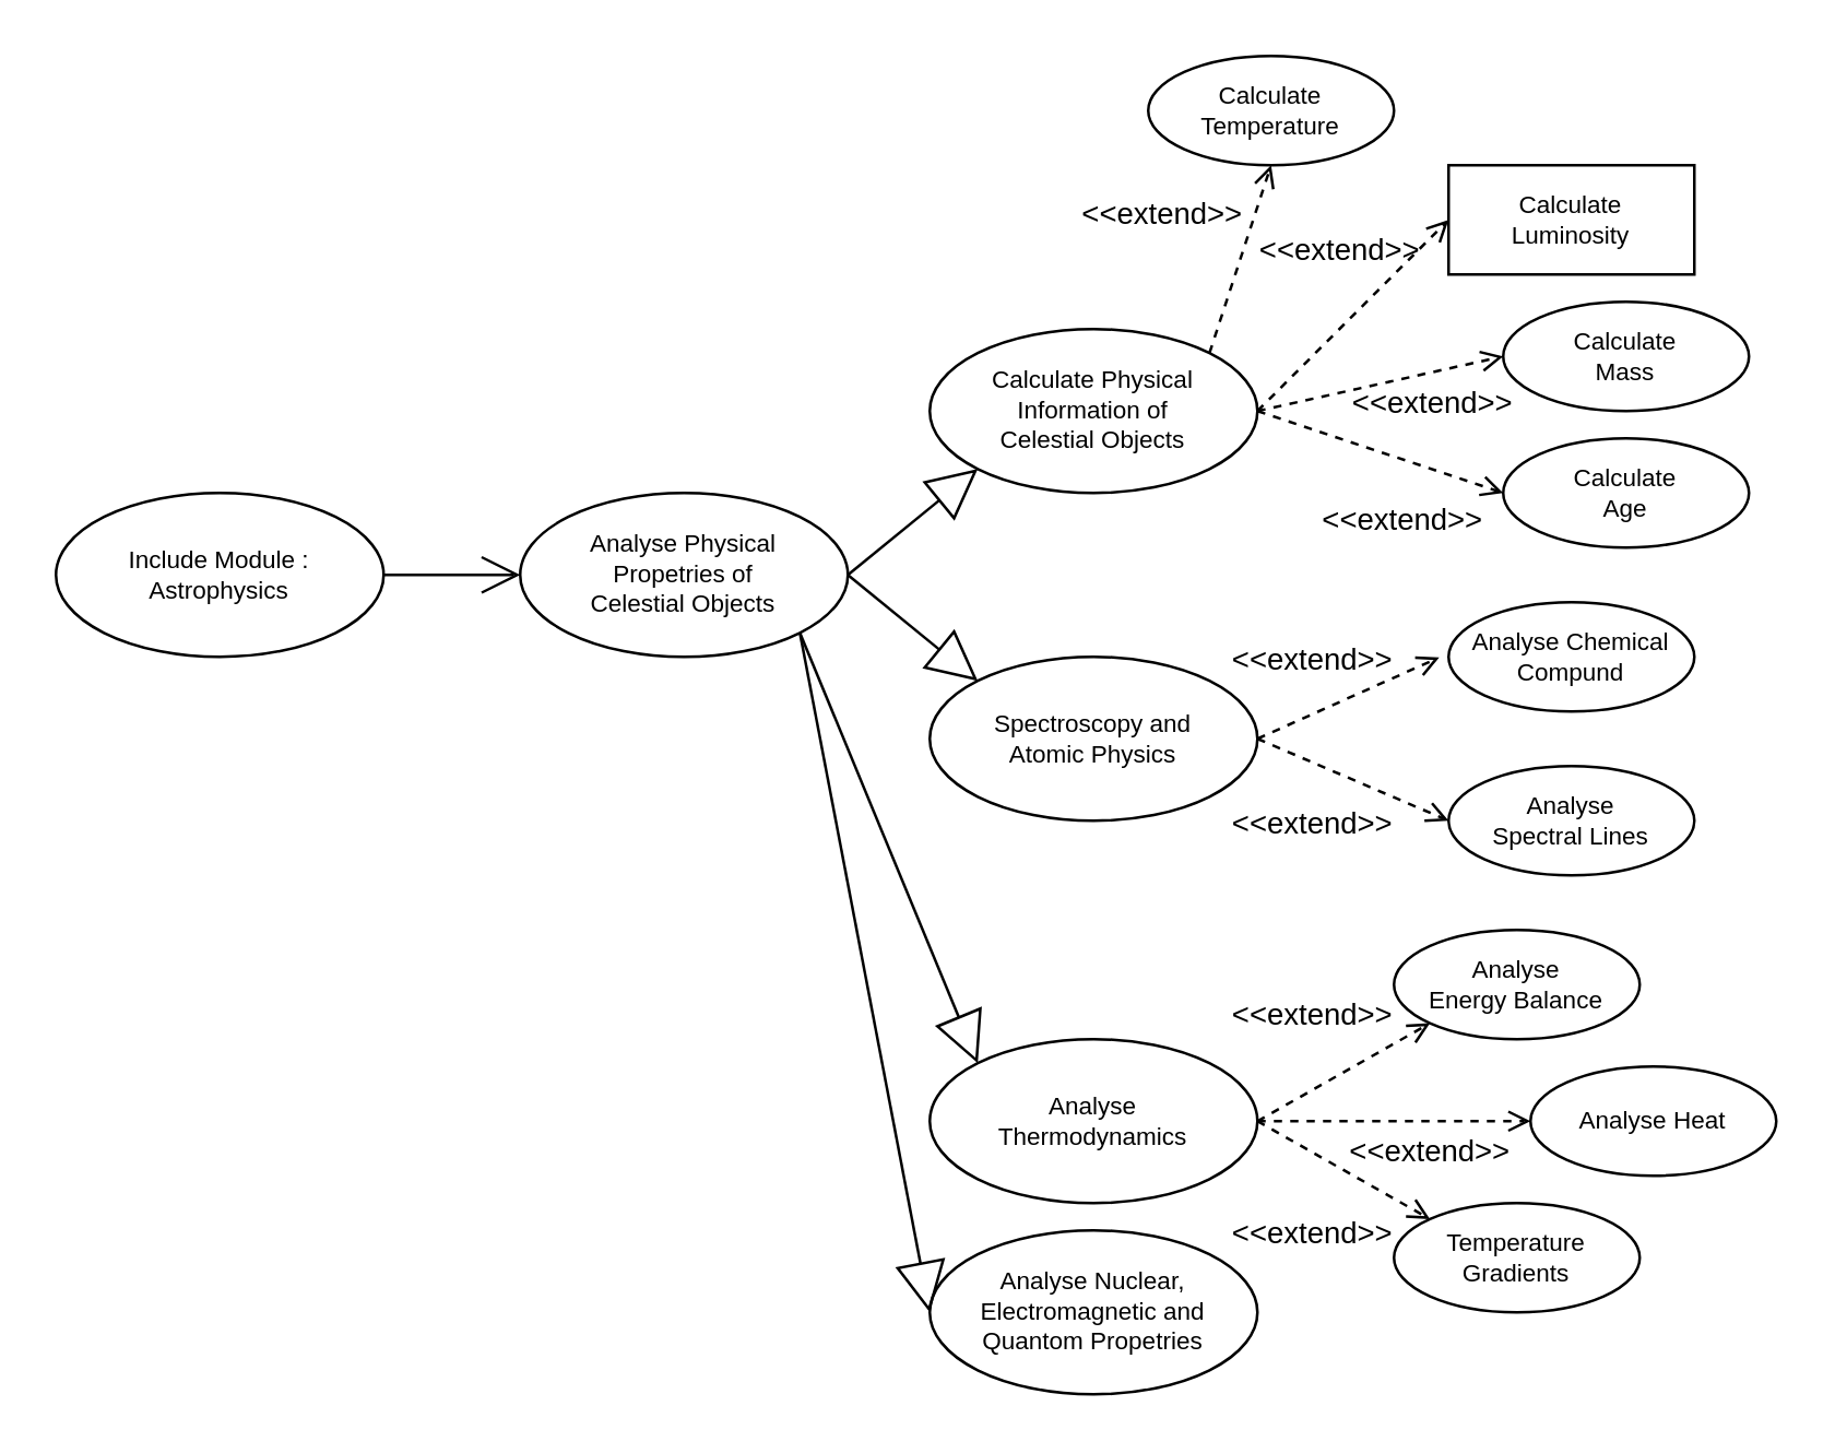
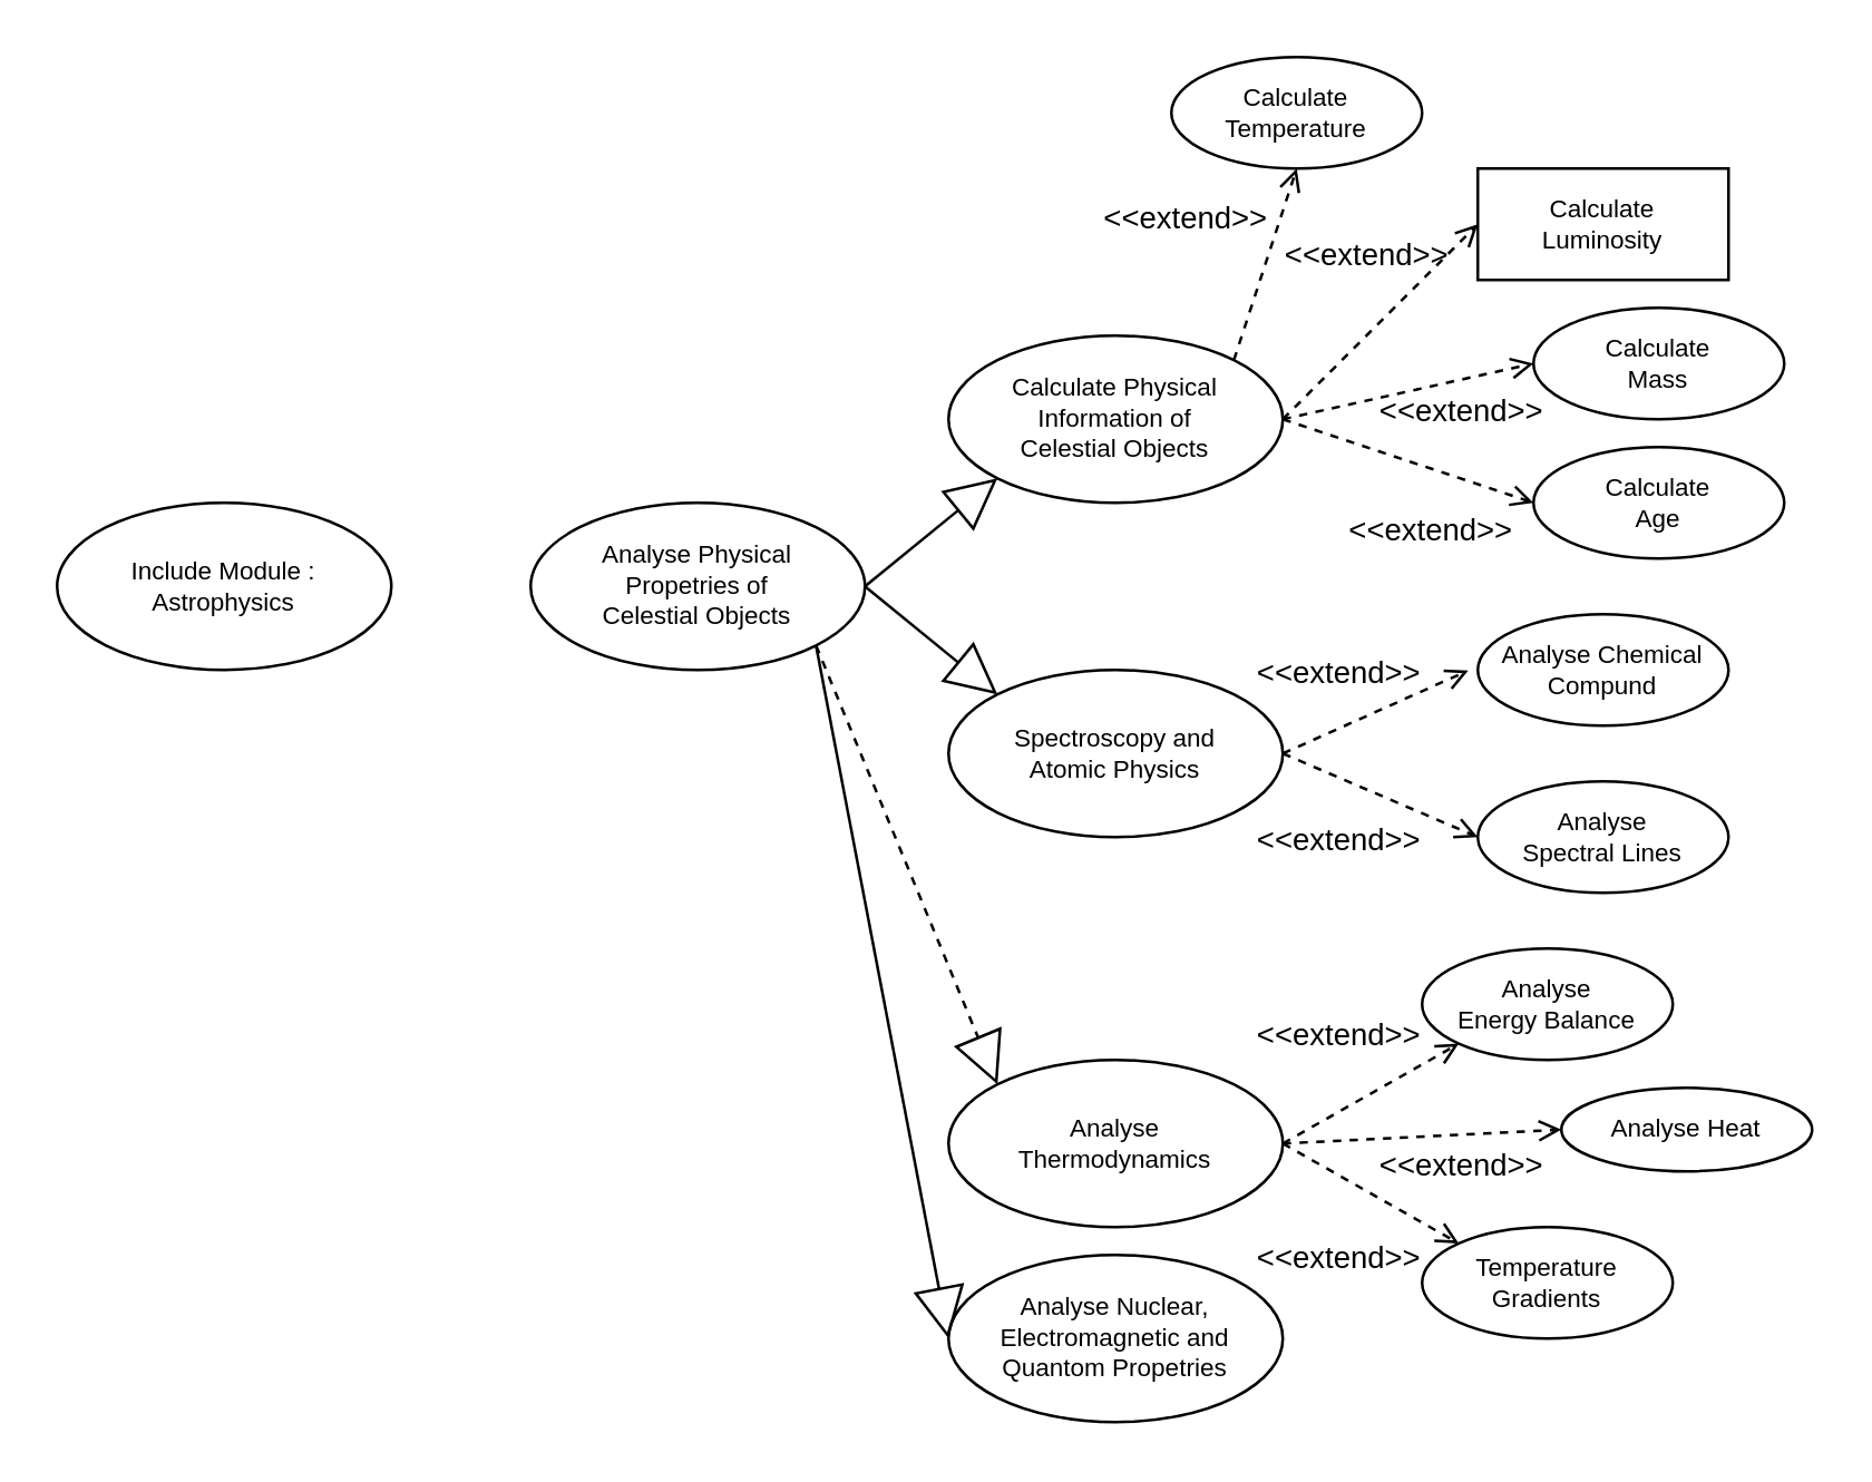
- <mxCell id="3" value="" style="endArrow=open;endFill=1;endSize=12;html=1;rounded=0;exitX=1;exitY=0.5;exitDx=0;exitDy=0;entryX=0;entryY=0.5;entryDx=0;entryDy=0;" edge="1" parent="1" source="2" target="4"><mxGeometry width="160" relative="1" as="geometry"><mxPoint x="120" y="180" as="sourcePoint" /><mxPoint x="207.574" y="231.213" as="targetPoint" /></mxGeometry></mxCell>
- <mxCell id="28" value="" style="endArrow=block;endSize=16;endFill=0;html=1;rounded=0;exitX=1;exitY=1;exitDx=0;exitDy=0;entryX=0;entryY=0;entryDx=0;entryDy=0;" edge="1" parent="1" source="4" target="21"><mxGeometry width="160" relative="1" as="geometry"><mxPoint x="320" y="220" as="sourcePoint" /><mxPoint x="368" y="259" as="targetPoint" /></mxGeometry></mxCell>
+ <mxCell id="28" value="" style="endArrow=block;endSize=16;endFill=0;html=1;rounded=0;exitX=1;exitY=1;exitDx=0;exitDy=0;entryX=0;entryY=0;entryDx=0;entryDy=0;dashed=1;" edge="1" parent="1" source="4" target="21"><mxGeometry width="160" relative="1" as="geometry"><mxPoint x="320" y="220" as="sourcePoint" /><mxPoint x="368" y="259" as="targetPoint" /></mxGeometry></mxCell>
- <mxCell id="22" value="Analyse Heat" style="ellipse;whiteSpace=wrap;html=1;fontSize=9;" vertex="1" parent="1"><mxGeometry x="560" y="390" width="90" height="40" as="geometry" /></mxCell>
+ <mxCell id="22" value="Analyse Heat" style="ellipse;whiteSpace=wrap;html=1;fontSize=9;" vertex="1" parent="1"><mxGeometry x="560" y="390" width="90" height="30" as="geometry" /></mxCell>
